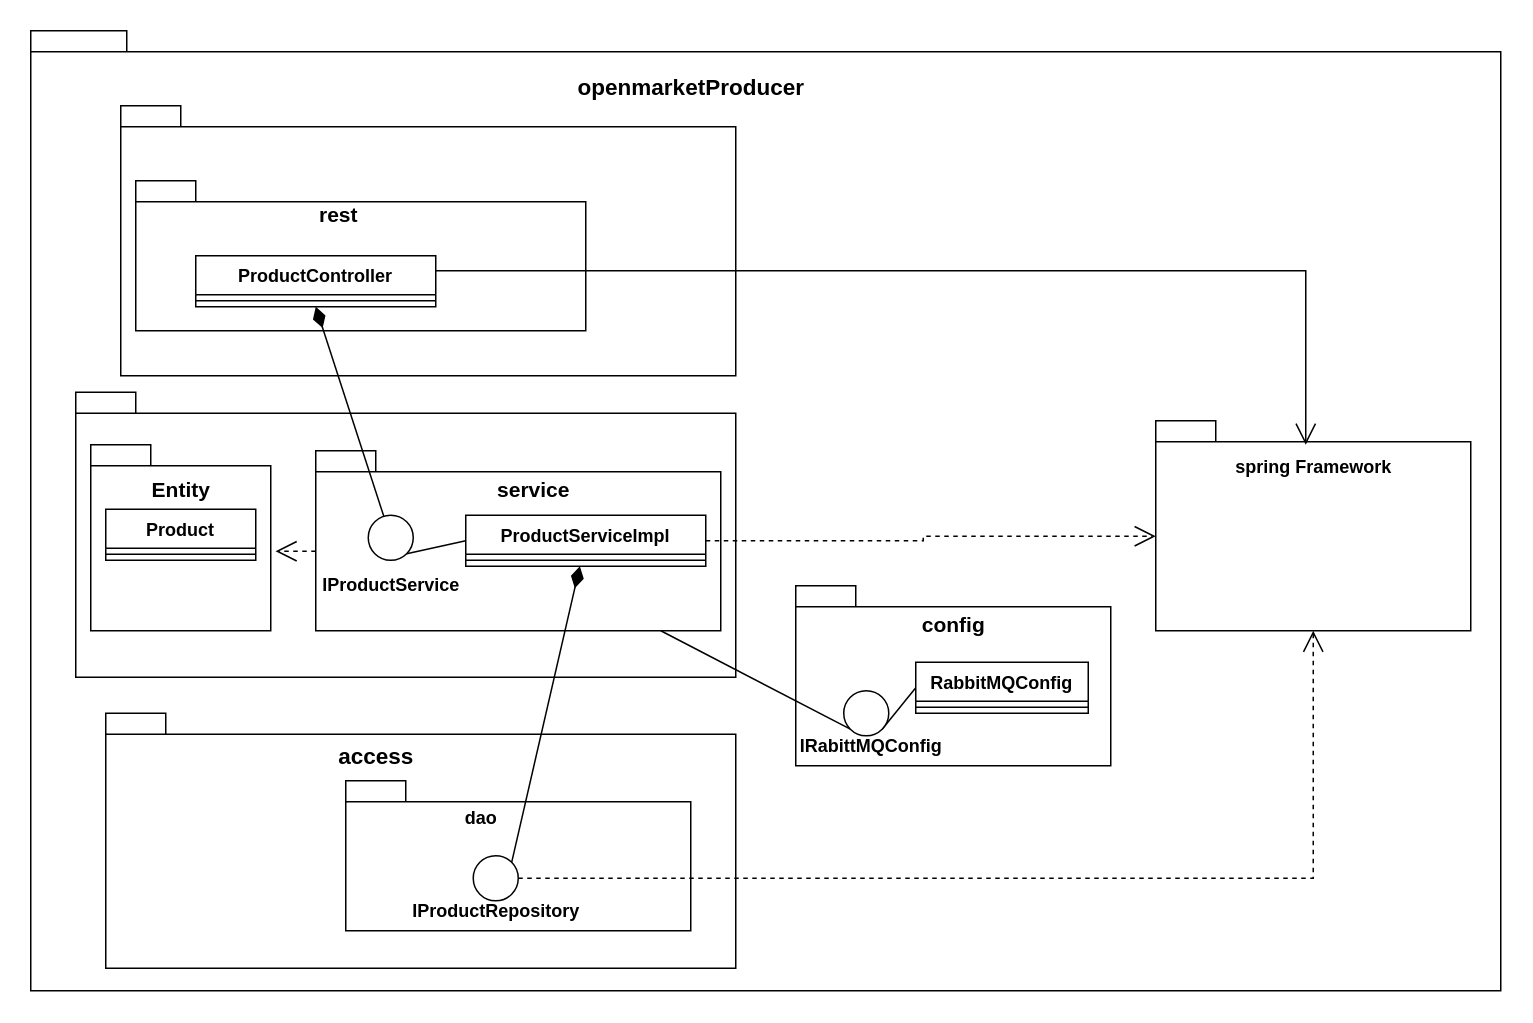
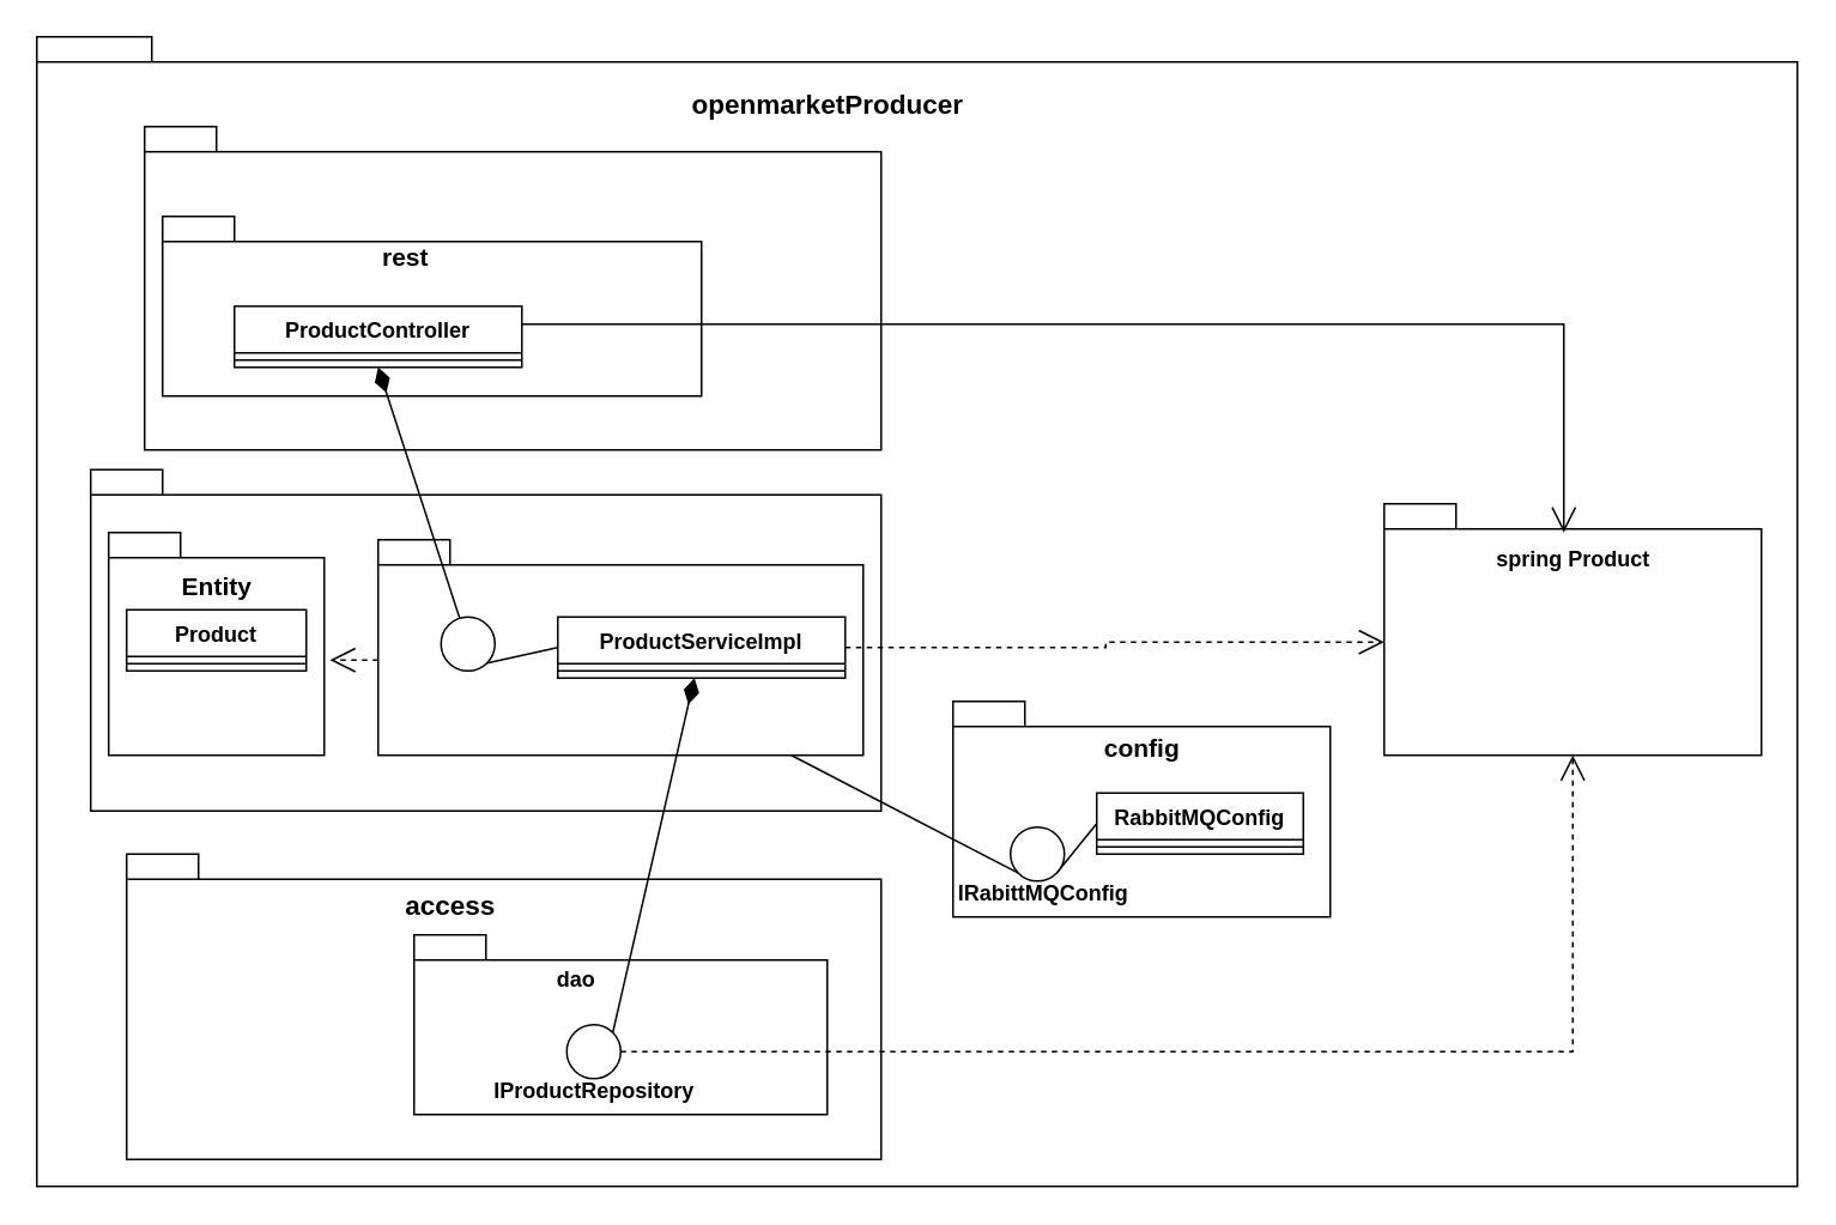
- <mxCell id="9" value="spring Framework" style="text;align=center;fontStyle=1;verticalAlign=middle;spacingLeft=3;spacingRight=3;strokeColor=none;rotatable=0;points=[[0,0.5],[1,0.5]];portConstraint=eastwest;html=1;" parent="1" vertex="1"><mxGeometry x="825" y="296" width="100" height="30" as="geometry" /></mxCell>
+ <mxCell id="9" value="spring Product" style="text;align=center;fontStyle=1;verticalAlign=middle;spacingLeft=3;spacingRight=3;strokeColor=none;rotatable=0;points=[[0,0.5],[1,0.5]];portConstraint=eastwest;html=1;" parent="1" vertex="1"><mxGeometry x="825" y="296" width="100" height="30" as="geometry" /></mxCell>
- <mxCell id="17" value="service" style="text;align=center;fontStyle=1;verticalAlign=middle;spacingLeft=3;spacingRight=3;strokeColor=none;rotatable=0;points=[[0,0.5],[1,0.5]];portConstraint=eastwest;html=1;fontSize=14;" parent="1" vertex="1"><mxGeometry x="315" y="314.5" width="80" height="23" as="geometry" /></mxCell>
- <mxCell id="28" value="IProductService" style="text;align=center;fontStyle=1;verticalAlign=middle;spacingLeft=3;spacingRight=3;strokeColor=none;rotatable=0;points=[[0,0.5],[1,0.5]];portConstraint=eastwest;html=1;" parent="1" vertex="1"><mxGeometry x="220" y="377" width="80" height="26" as="geometry" /></mxCell>
